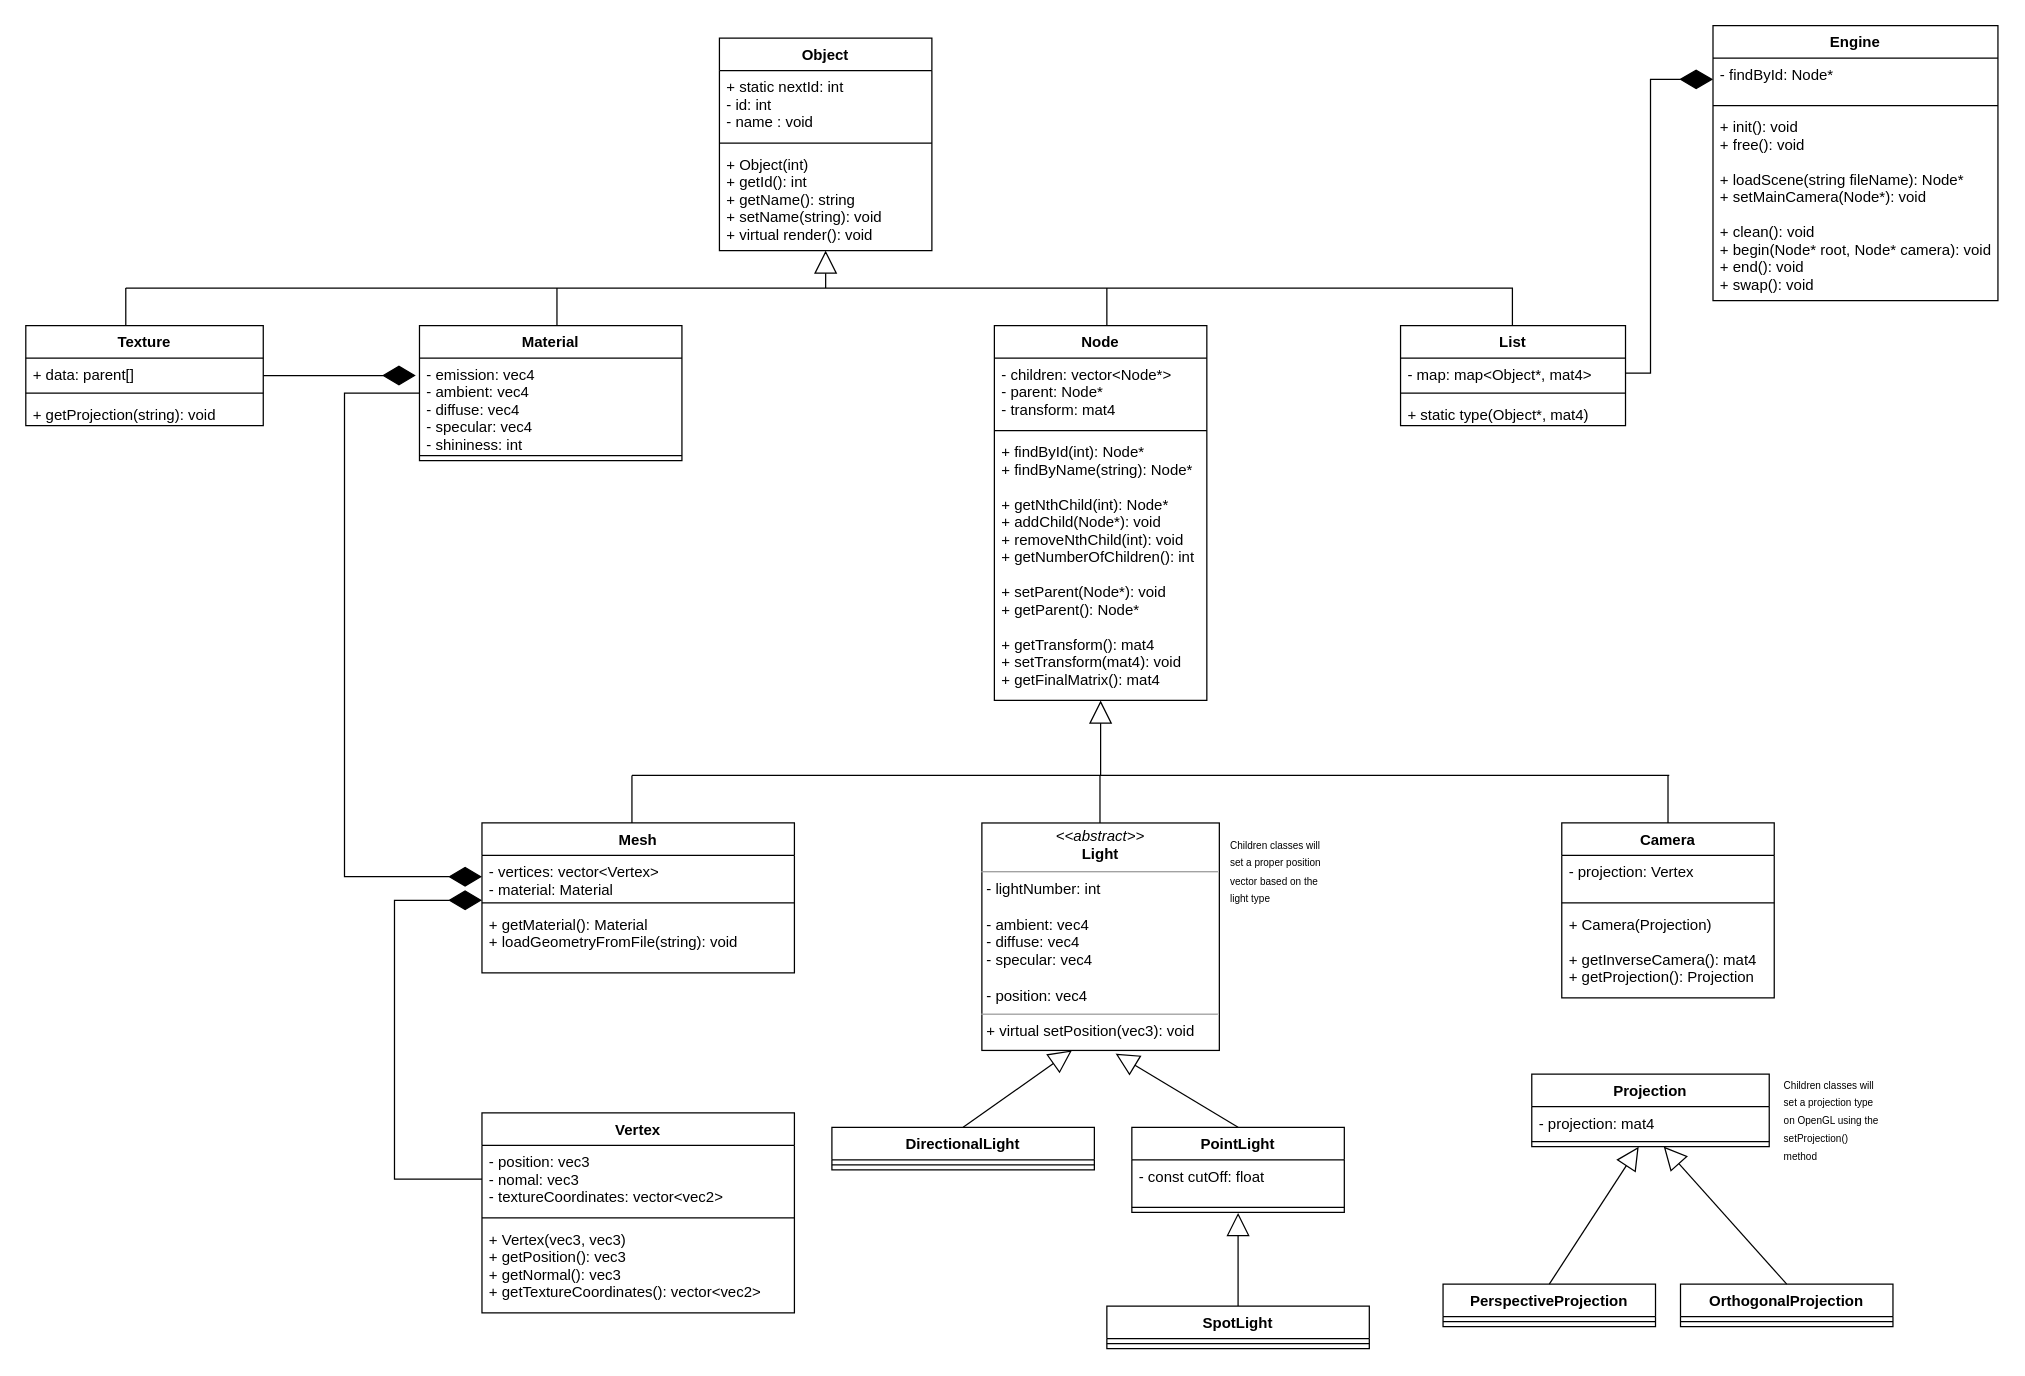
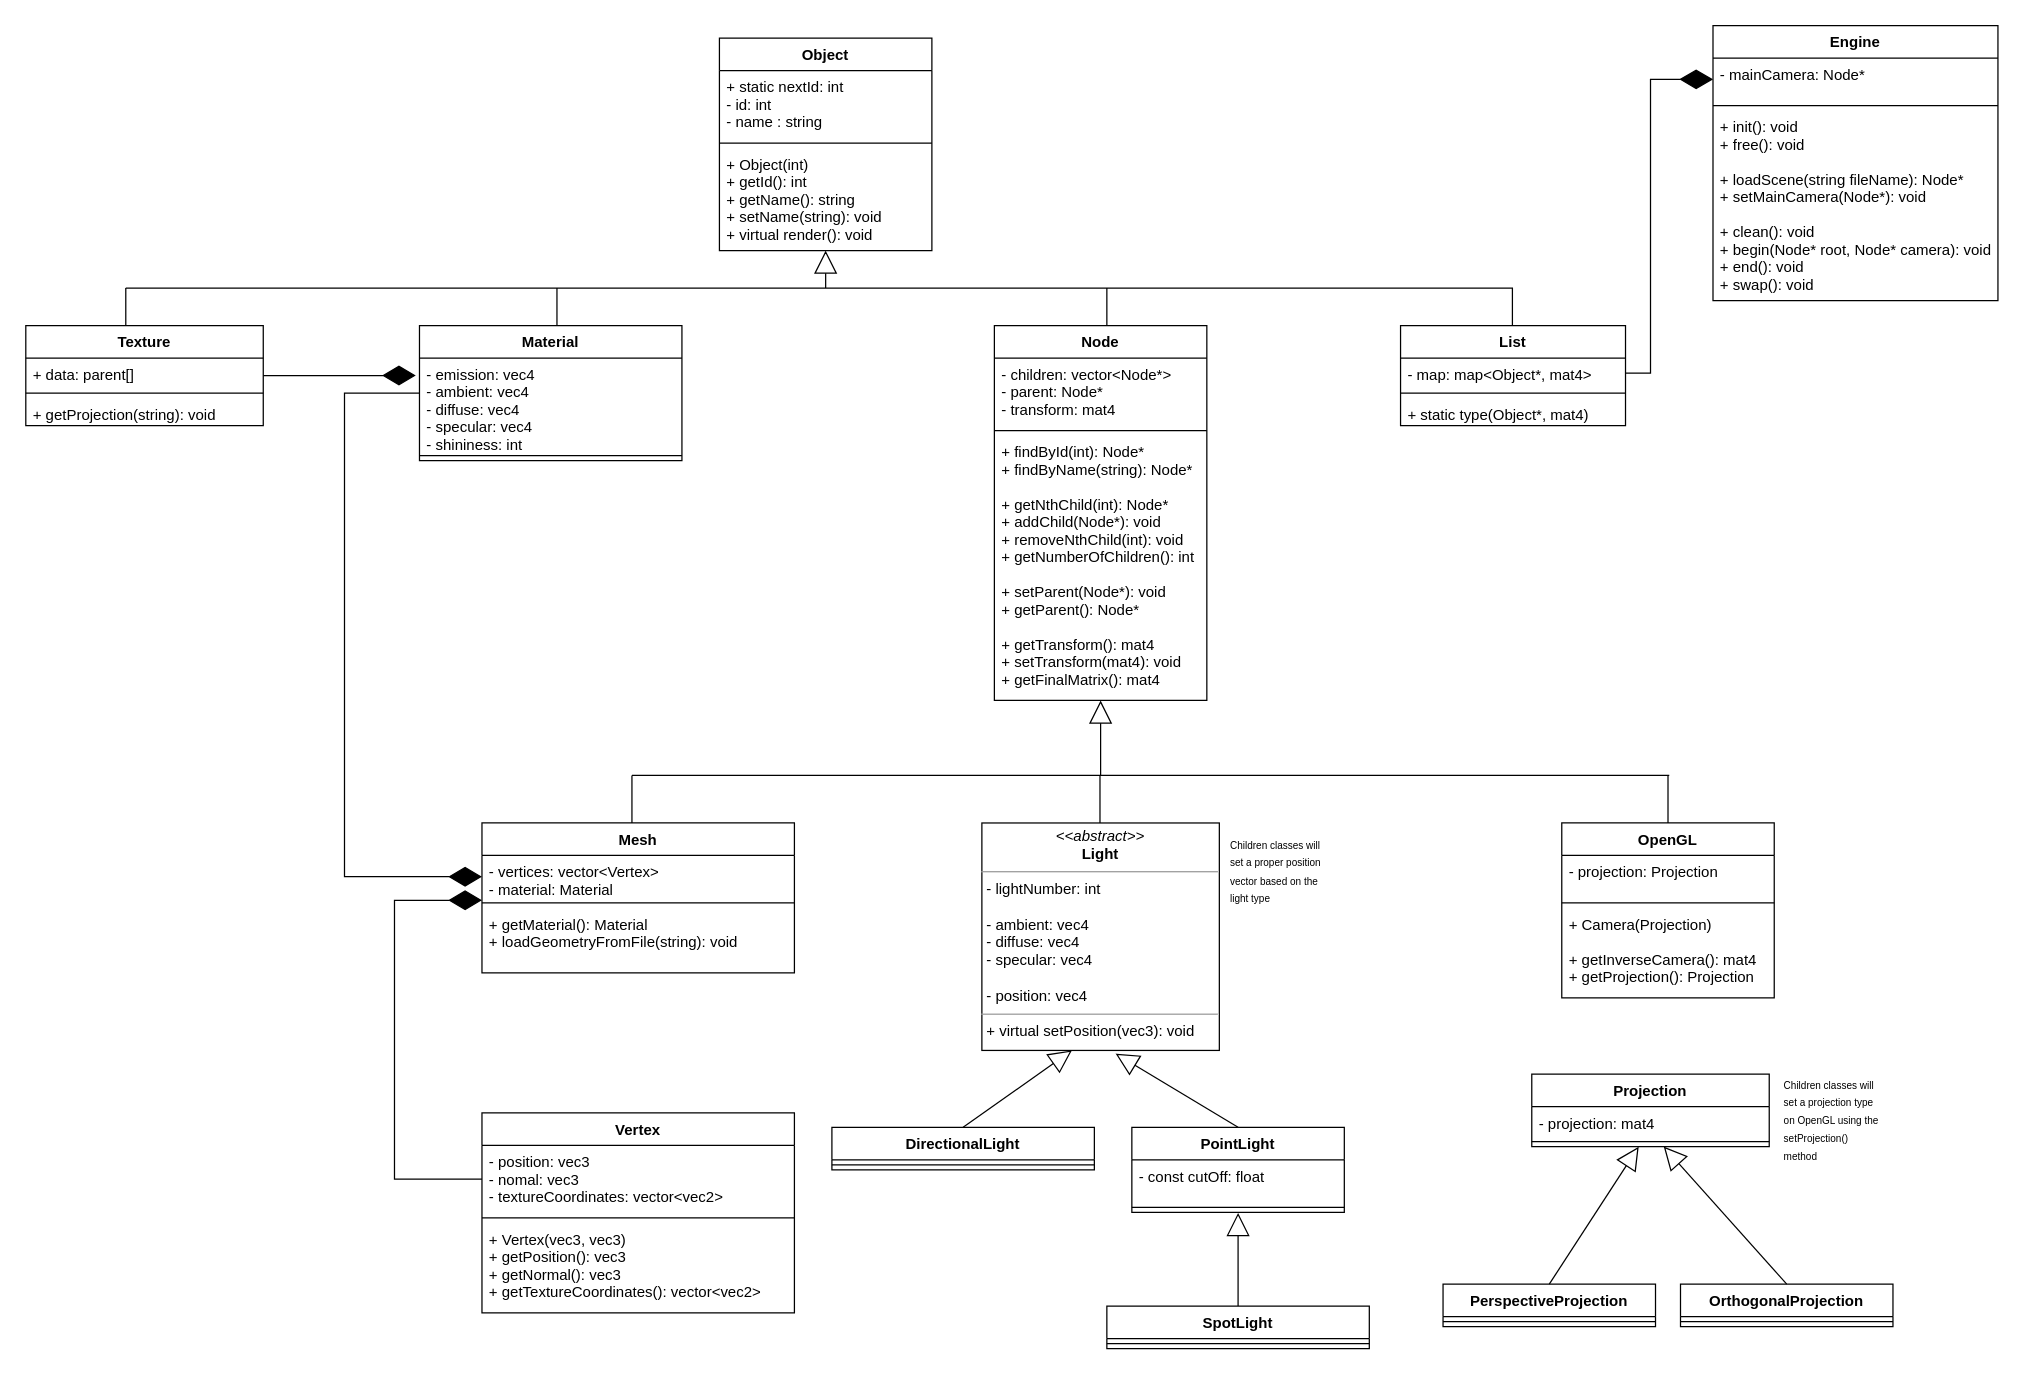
- <mxCell id="29" value="- findById: Node*" style="text;strokeColor=none;fillColor=none;align=left;verticalAlign=top;spacingLeft=4;spacingRight=4;overflow=hidden;rotatable=0;points=[[0,0.5],[1,0.5]];portConstraint=eastwest;" parent="28" vertex="1"><mxGeometry y="26" width="228" height="34" as="geometry" /></mxCell>
+ <mxCell id="29" value="- mainCamera: Node*" style="text;strokeColor=none;fillColor=none;align=left;verticalAlign=top;spacingLeft=4;spacingRight=4;overflow=hidden;rotatable=0;points=[[0,0.5],[1,0.5]];portConstraint=eastwest;" parent="28" vertex="1"><mxGeometry y="26" width="228" height="34" as="geometry" /></mxCell>
- <mxCell id="3" value="+ static nextId: int&#10;- id: int&#10;- name : void" style="text;strokeColor=none;fillColor=none;align=left;verticalAlign=top;spacingLeft=4;spacingRight=4;overflow=hidden;rotatable=0;points=[[0,0.5],[1,0.5]];portConstraint=eastwest;fontStyle=0" parent="2" vertex="1"><mxGeometry y="26" width="170" height="54" as="geometry" /></mxCell>
+ <mxCell id="3" value="+ static nextId: int&#10;- id: int&#10;- name : string" style="text;strokeColor=none;fillColor=none;align=left;verticalAlign=top;spacingLeft=4;spacingRight=4;overflow=hidden;rotatable=0;points=[[0,0.5],[1,0.5]];portConstraint=eastwest;fontStyle=0" parent="2" vertex="1"><mxGeometry y="26" width="170" height="54" as="geometry" /></mxCell>
- <mxCell id="11" value="Camera" style="swimlane;fontStyle=1;align=center;verticalAlign=top;childLayout=stackLayout;horizontal=1;startSize=26;horizontalStack=0;resizeParent=1;resizeParentMax=0;resizeLast=0;collapsible=1;marginBottom=0;" parent="1" vertex="1"><mxGeometry x="1249" y="658" width="170" height="140" as="geometry" /></mxCell>
+ <mxCell id="11" value="OpenGL" style="swimlane;fontStyle=1;align=center;verticalAlign=top;childLayout=stackLayout;horizontal=1;startSize=26;horizontalStack=0;resizeParent=1;resizeParentMax=0;resizeLast=0;collapsible=1;marginBottom=0;" parent="1" vertex="1"><mxGeometry x="1249" y="658" width="170" height="140" as="geometry" /></mxCell>
- <mxCell id="12" value="- projection: Vertex" style="text;strokeColor=none;fillColor=none;align=left;verticalAlign=top;spacingLeft=4;spacingRight=4;overflow=hidden;rotatable=0;points=[[0,0.5],[1,0.5]];portConstraint=eastwest;" parent="11" vertex="1"><mxGeometry y="26" width="170" height="34" as="geometry" /></mxCell>
+ <mxCell id="12" value="- projection: Projection" style="text;strokeColor=none;fillColor=none;align=left;verticalAlign=top;spacingLeft=4;spacingRight=4;overflow=hidden;rotatable=0;points=[[0,0.5],[1,0.5]];portConstraint=eastwest;" parent="11" vertex="1"><mxGeometry y="26" width="170" height="34" as="geometry" /></mxCell>
